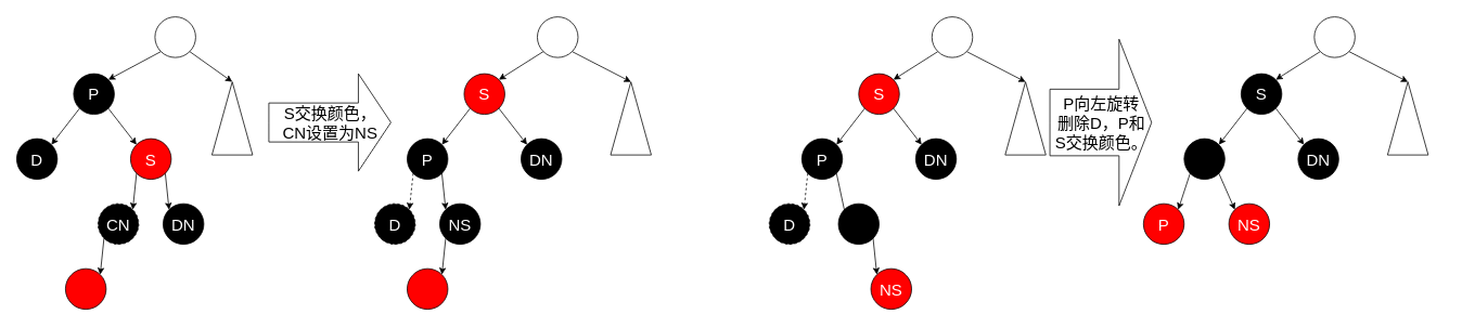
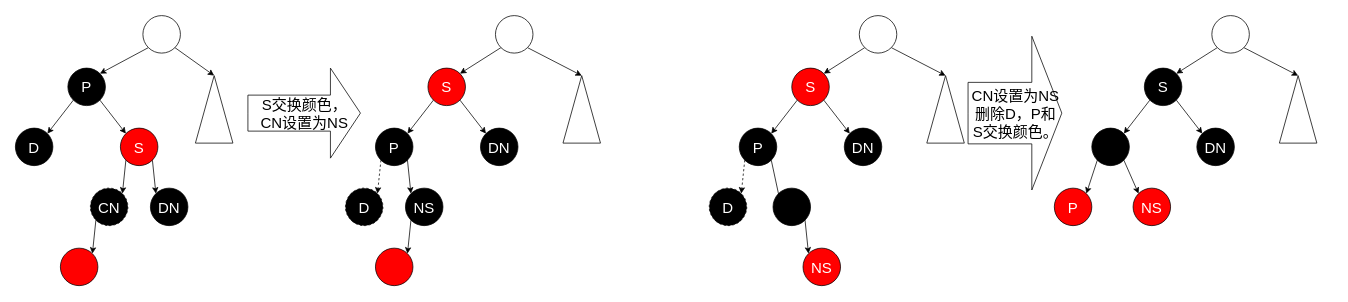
- <mxCell id="48" value="&lt;font color=&quot;#000000&quot;&gt;P向左旋转&lt;br&gt;删除D，P和&lt;br&gt;S交换颜色。&lt;br&gt;&lt;/font&gt;" style="html=1;shadow=0;dashed=0;align=center;verticalAlign=middle;shape=mxgraph.arrows2.arrow;dy=0.6;dx=40;notch=0;sketch=0;strokeColor=#000000;fontSize=20;fontColor=#FFFFFF;fillColor=#FFFFFF;" vertex="1" parent="1"><mxGeometry x="1290" y="47.5" width="125" height="205" as="geometry" /></mxCell>
+ <mxCell id="48" value="&lt;font color=&quot;#000000&quot;&gt;CN设置为NS&lt;br&gt;删除D，P和&lt;br&gt;S交换颜色。&lt;br&gt;&lt;/font&gt;" style="html=1;shadow=0;dashed=0;align=center;verticalAlign=middle;shape=mxgraph.arrows2.arrow;dy=0.6;dx=40;notch=0;sketch=0;strokeColor=#000000;fontSize=20;fontColor=#FFFFFF;fillColor=#FFFFFF;" vertex="1" parent="1"><mxGeometry x="1290" y="47.5" width="125" height="205" as="geometry" /></mxCell>
